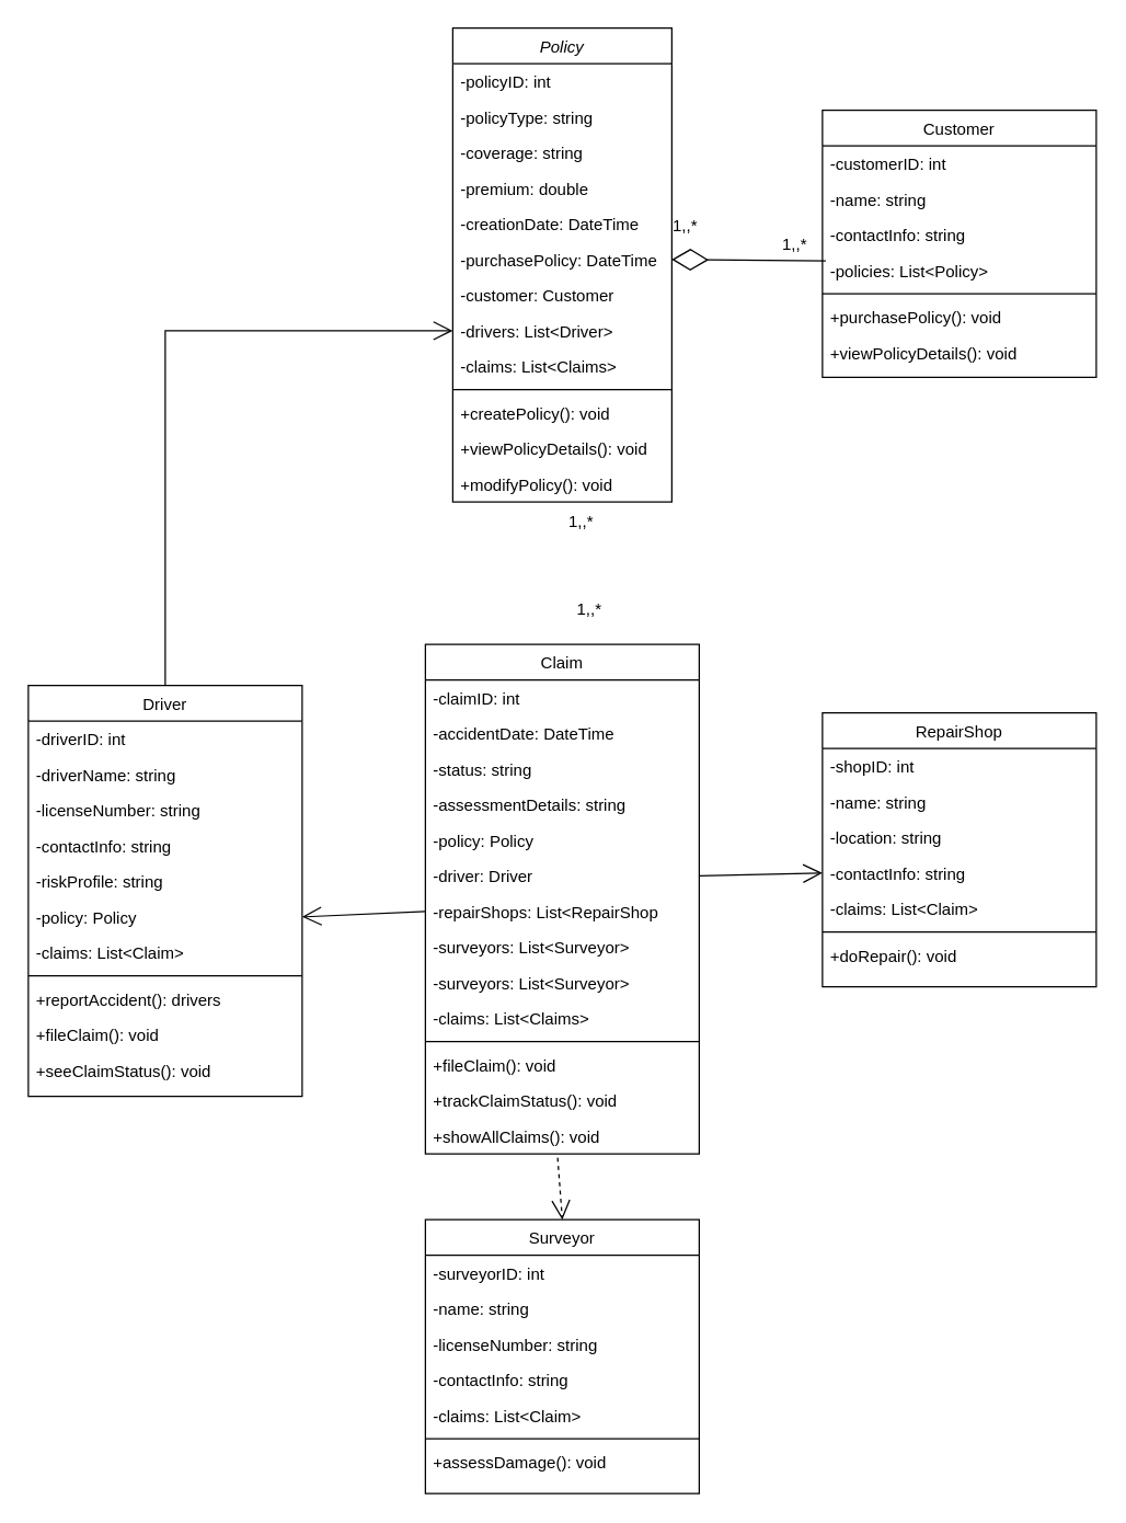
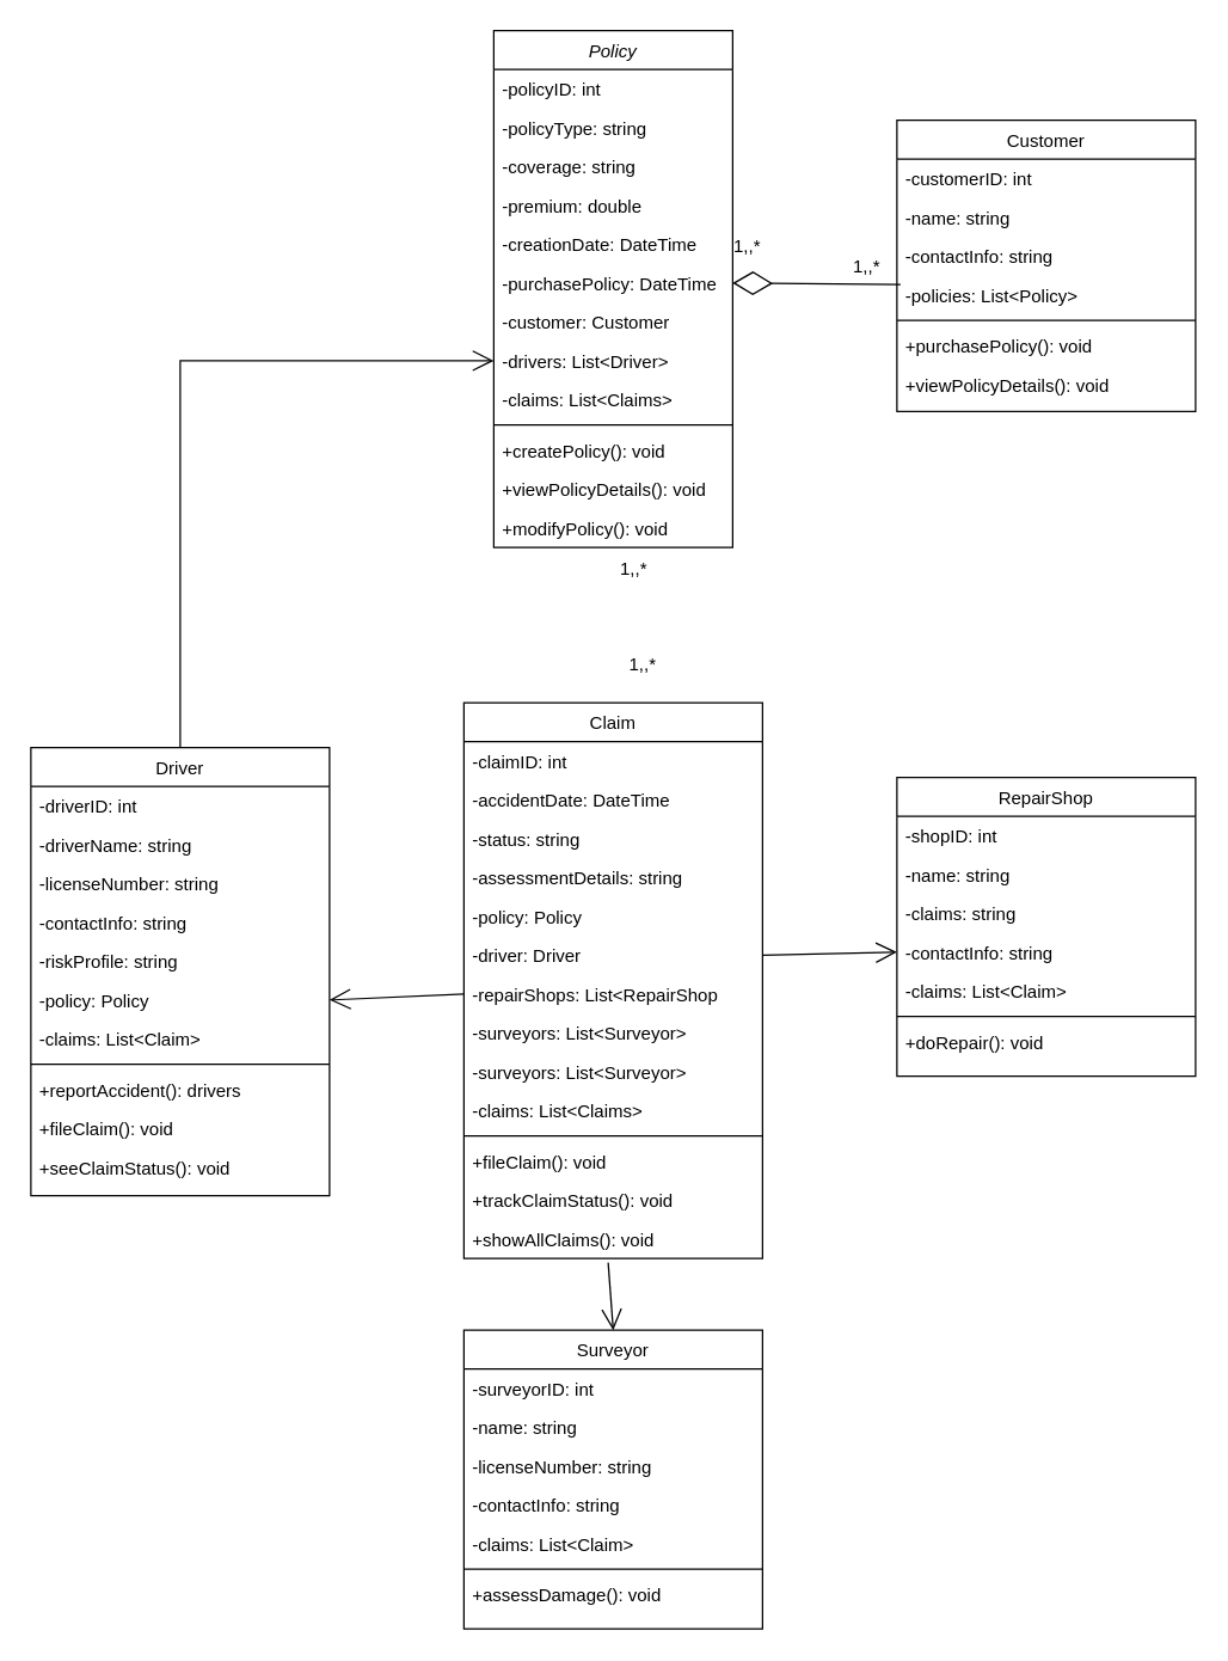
- <mxCell id="46" value="-location: string" style="text;align=left;verticalAlign=top;spacingLeft=4;spacingRight=4;overflow=hidden;rotatable=0;points=[[0,0.5],[1,0.5]];portConstraint=eastwest;" vertex="1" parent="43"><mxGeometry y="78" width="200" height="26" as="geometry" /></mxCell>
+ <mxCell id="46" value="-claims: string" style="text;align=left;verticalAlign=top;spacingLeft=4;spacingRight=4;overflow=hidden;rotatable=0;points=[[0,0.5],[1,0.5]];portConstraint=eastwest;" vertex="1" parent="43"><mxGeometry y="78" width="200" height="26" as="geometry" /></mxCell>
- <mxCell id="69" value="" style="endArrow=open;endFill=1;endSize=12;html=1;rounded=0;entryX=0.5;entryY=0;entryDx=0;entryDy=0;exitX=0.483;exitY=1.108;exitDx=0;exitDy=0;exitPerimeter=0;dashed=1;" edge="1" parent="1" source="30" target="51"><mxGeometry width="160" relative="1" as="geometry"><mxPoint x="320" y="850" as="sourcePoint" /><mxPoint x="300" y="898" as="targetPoint" /></mxGeometry></mxCell>
+ <mxCell id="69" value="" style="endArrow=open;endFill=1;endSize=12;html=1;rounded=0;entryX=0.5;entryY=0;entryDx=0;entryDy=0;exitX=0.483;exitY=1.108;exitDx=0;exitDy=0;exitPerimeter=0;" edge="1" parent="1" source="30" target="51"><mxGeometry width="160" relative="1" as="geometry"><mxPoint x="320" y="850" as="sourcePoint" /><mxPoint x="300" y="898" as="targetPoint" /></mxGeometry></mxCell>
